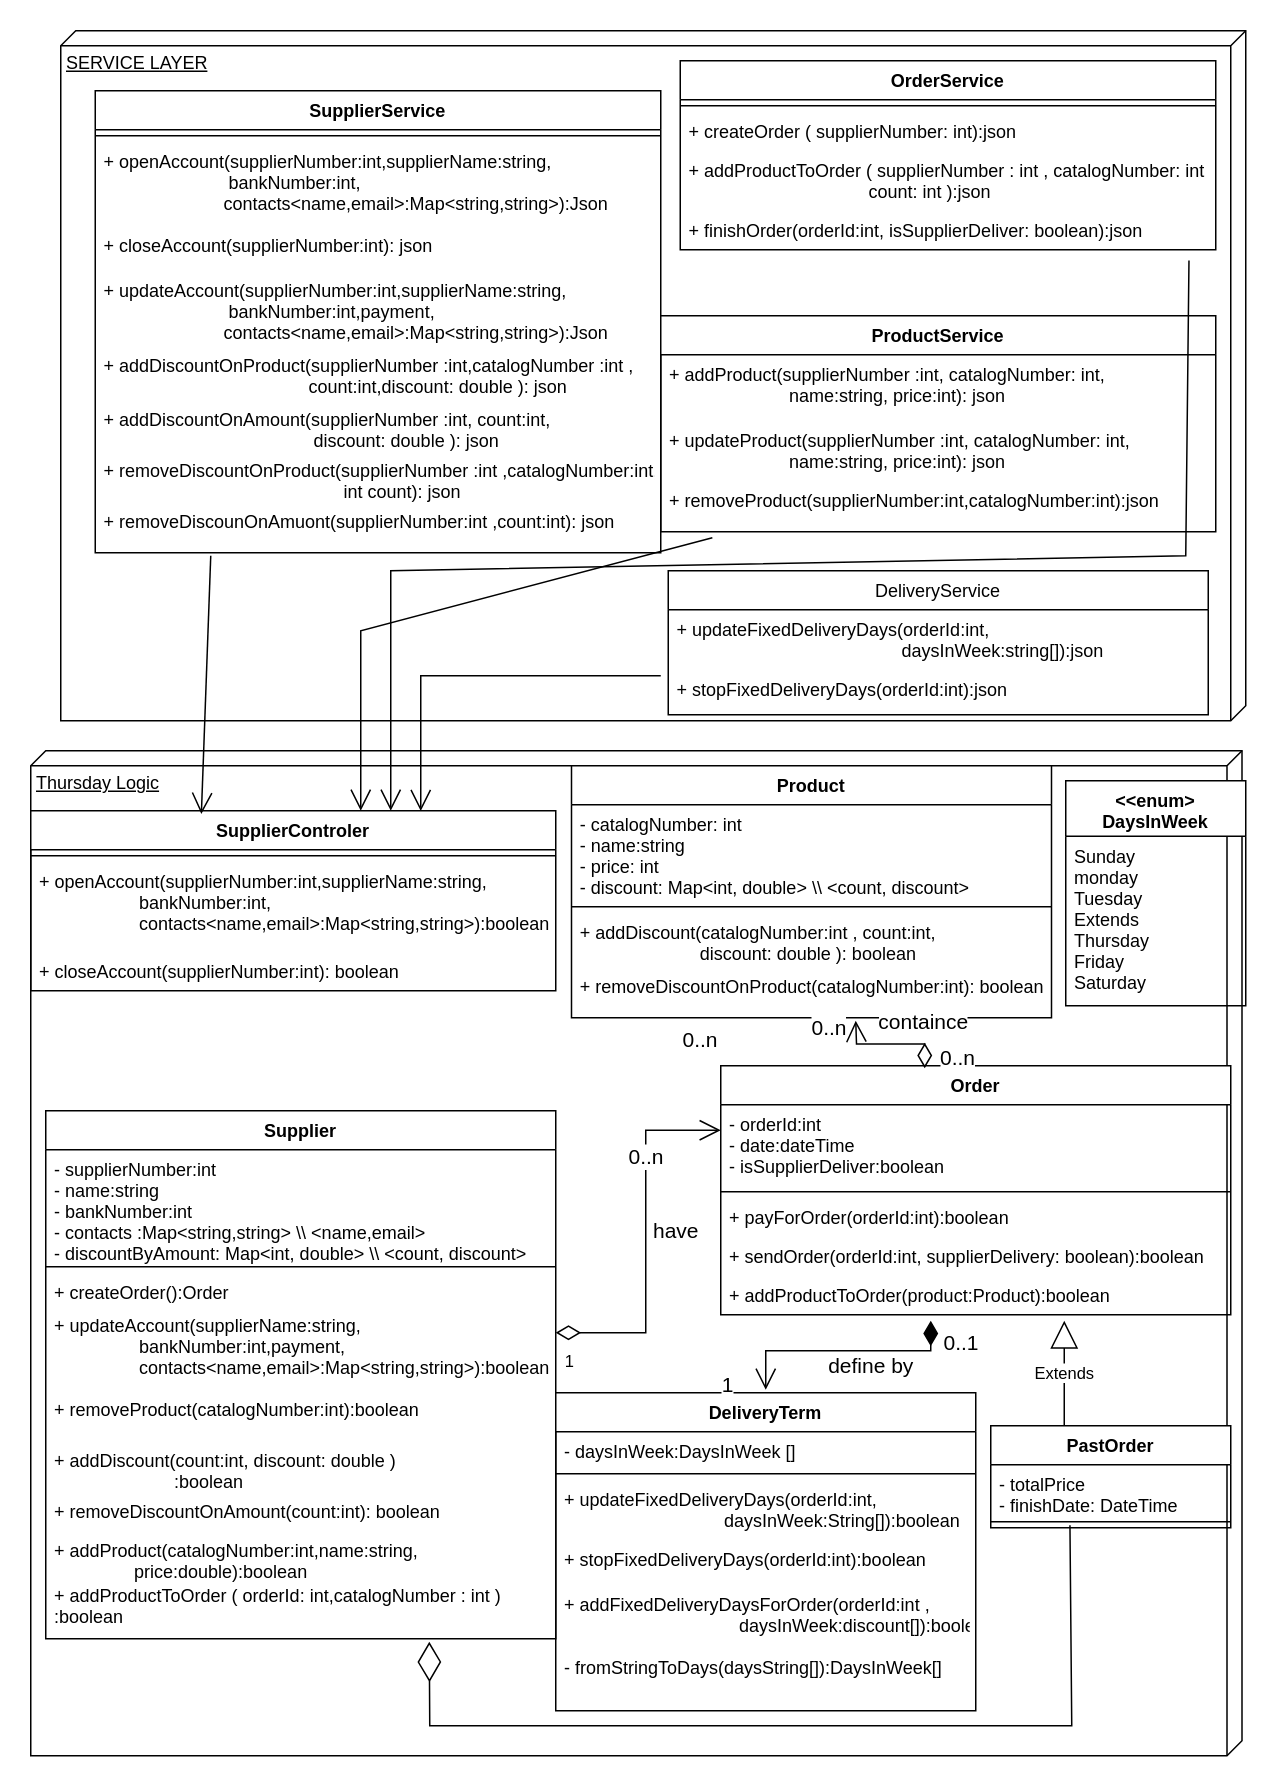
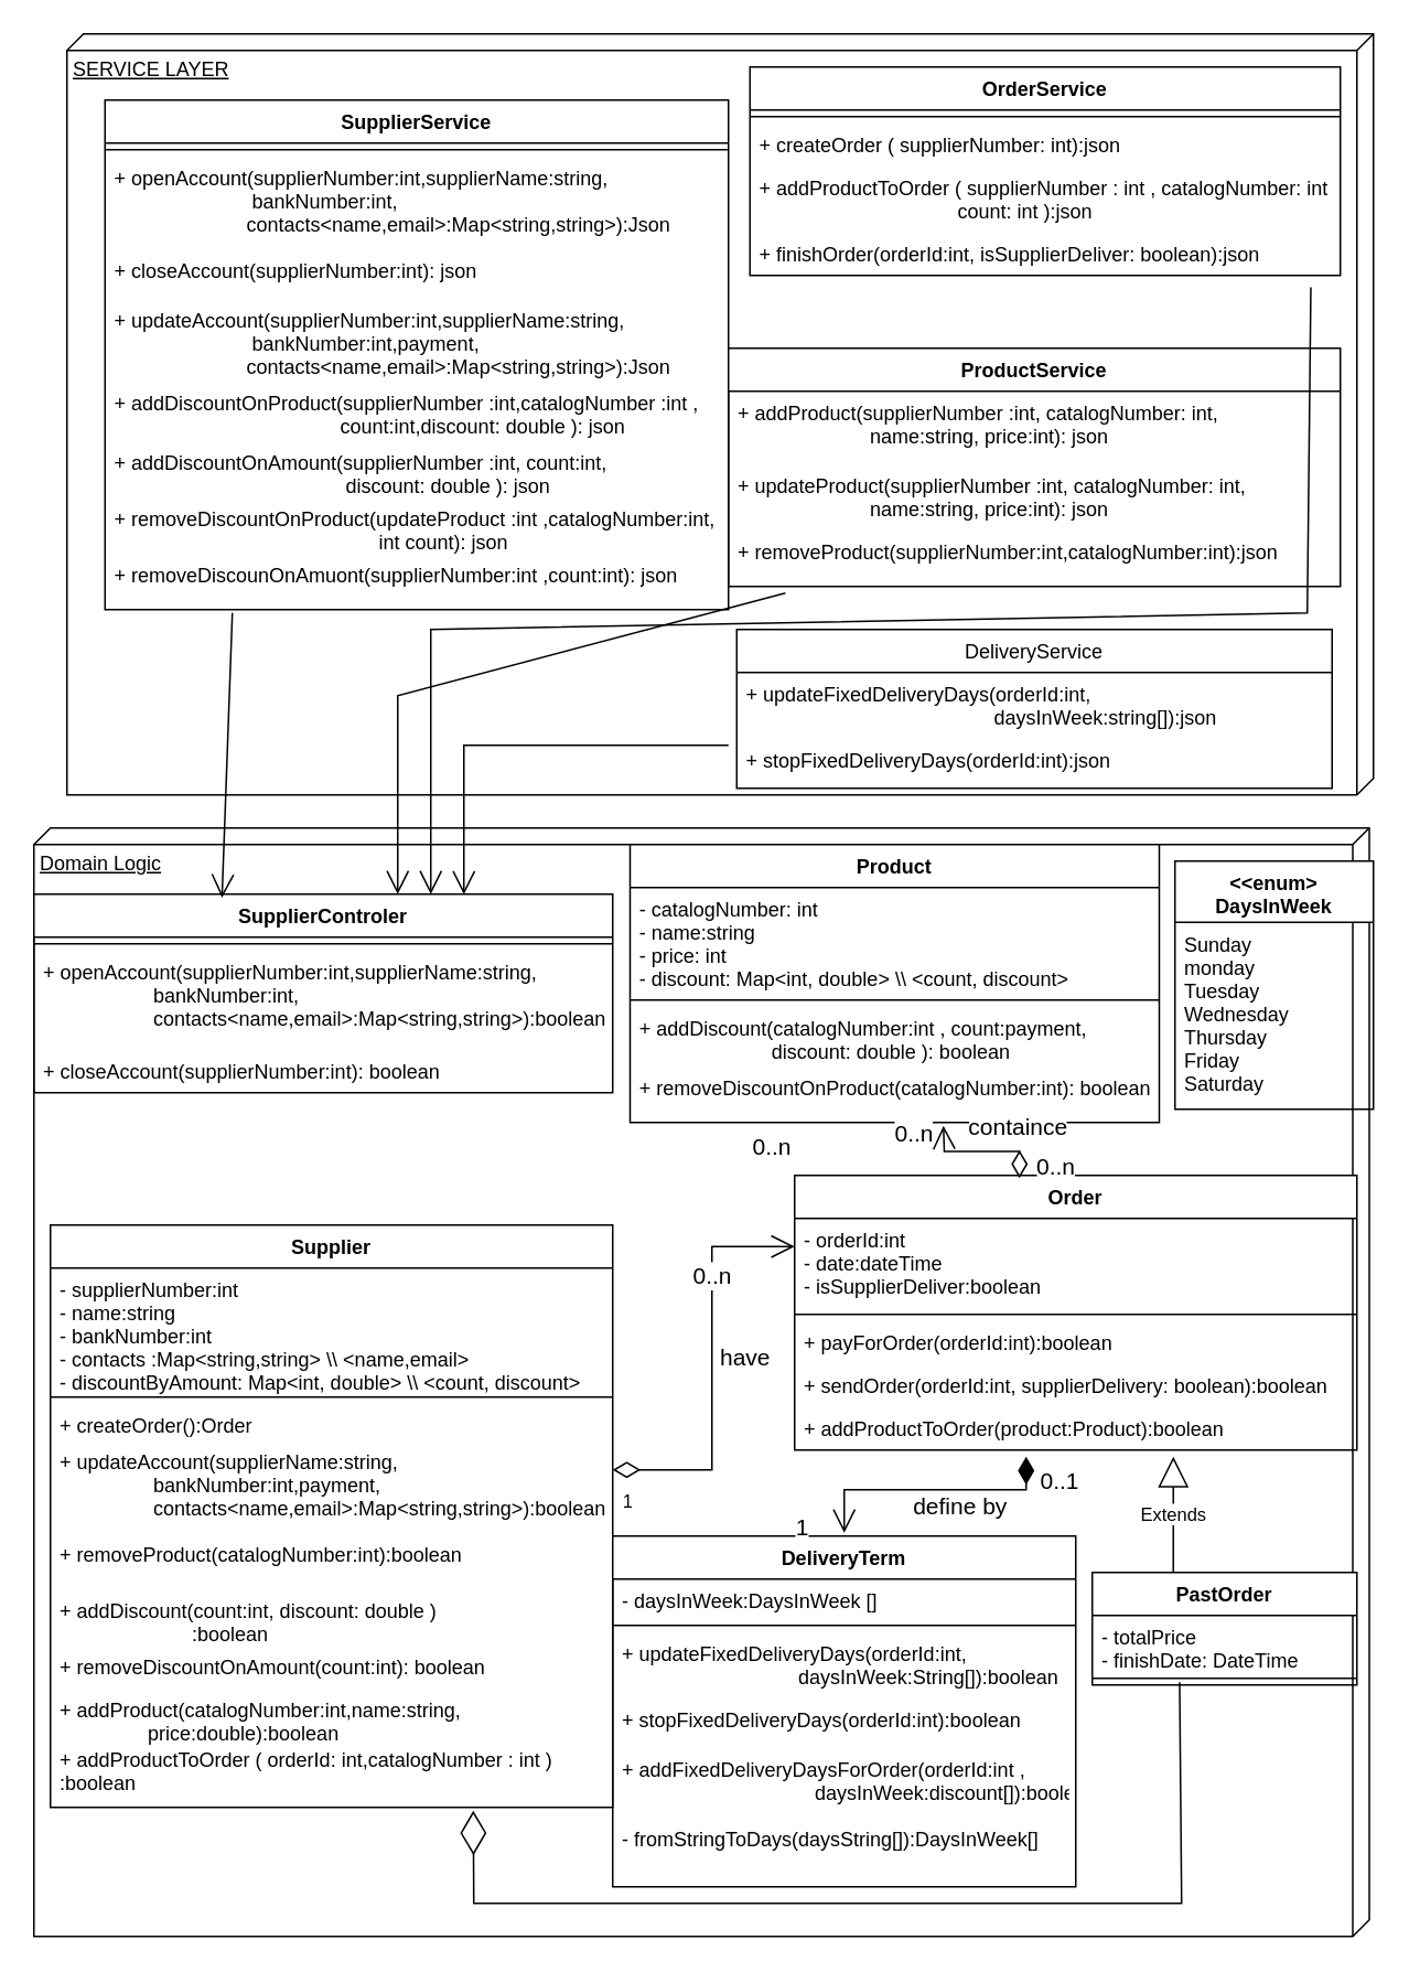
- <mxCell id="10" value="+ removeDiscountOnProduct(supplierNumber :int ,catalogNumber:int,&#10;                                                int count): json" style="text;strokeColor=none;fillColor=none;align=left;verticalAlign=top;spacingLeft=4;spacingRight=4;overflow=hidden;rotatable=0;points=[[0,0.5],[1,0.5]];portConstraint=eastwest;" parent="3" vertex="1"><mxGeometry y="240" width="377" height="34" as="geometry" /></mxCell>
+ <mxCell id="10" value="+ removeDiscountOnProduct(updateProduct :int ,catalogNumber:int,&#10;                                                int count): json" style="text;strokeColor=none;fillColor=none;align=left;verticalAlign=top;spacingLeft=4;spacingRight=4;overflow=hidden;rotatable=0;points=[[0,0.5],[1,0.5]];portConstraint=eastwest;" parent="3" vertex="1"><mxGeometry y="240" width="377" height="34" as="geometry" /></mxCell>
- <mxCell id="24" value="Thursday Logic" style="verticalAlign=top;align=left;spacingTop=8;spacingLeft=2;spacingRight=12;shape=cube;size=10;direction=south;fontStyle=4;html=1;" parent="1" vertex="1"><mxGeometry x="20" y="500" width="807.5" height="670" as="geometry" /></mxCell>
+ <mxCell id="24" value="Domain Logic" style="verticalAlign=top;align=left;spacingTop=8;spacingLeft=2;spacingRight=12;shape=cube;size=10;direction=south;fontStyle=4;html=1;" parent="1" vertex="1"><mxGeometry x="20" y="500" width="807.5" height="670" as="geometry" /></mxCell>
- <mxCell id="51" value="Sunday&#10;monday&#10;Tuesday&#10;Extends&#10;Thursday&#10;Friday&#10;Saturday" style="text;strokeColor=none;fillColor=none;align=left;verticalAlign=top;spacingLeft=4;spacingRight=4;overflow=hidden;rotatable=0;points=[[0,0.5],[1,0.5]];portConstraint=eastwest;" parent="50" vertex="1"><mxGeometry y="37" width="120" height="113" as="geometry" /></mxCell>
+ <mxCell id="51" value="Sunday&#10;monday&#10;Tuesday&#10;Wednesday&#10;Thursday&#10;Friday&#10;Saturday" style="text;strokeColor=none;fillColor=none;align=left;verticalAlign=top;spacingLeft=4;spacingRight=4;overflow=hidden;rotatable=0;points=[[0,0.5],[1,0.5]];portConstraint=eastwest;" parent="50" vertex="1"><mxGeometry y="37" width="120" height="113" as="geometry" /></mxCell>
- <mxCell id="42" value="+ addDiscount(catalogNumber:int , count:int, &#10;                        discount: double ): boolean" style="text;strokeColor=none;fillColor=none;align=left;verticalAlign=top;spacingLeft=4;spacingRight=4;overflow=hidden;rotatable=0;points=[[0,0.5],[1,0.5]];portConstraint=eastwest;" parent="39" vertex="1"><mxGeometry y="98" width="320" height="36" as="geometry" /></mxCell>
+ <mxCell id="42" value="+ addDiscount(catalogNumber:int , count:payment, &#10;                        discount: double ): boolean" style="text;strokeColor=none;fillColor=none;align=left;verticalAlign=top;spacingLeft=4;spacingRight=4;overflow=hidden;rotatable=0;points=[[0,0.5],[1,0.5]];portConstraint=eastwest;" parent="39" vertex="1"><mxGeometry y="98" width="320" height="36" as="geometry" /></mxCell>
